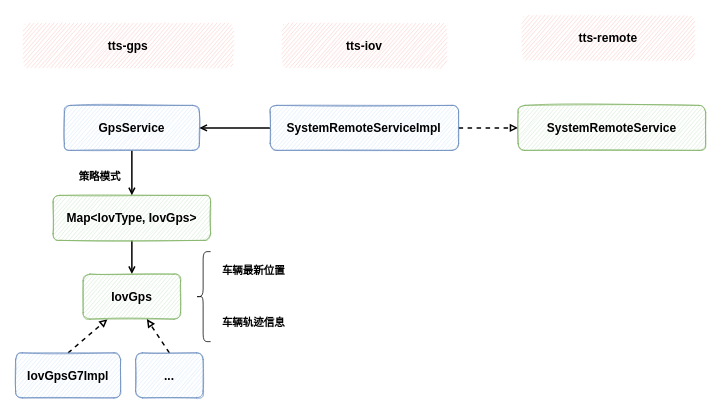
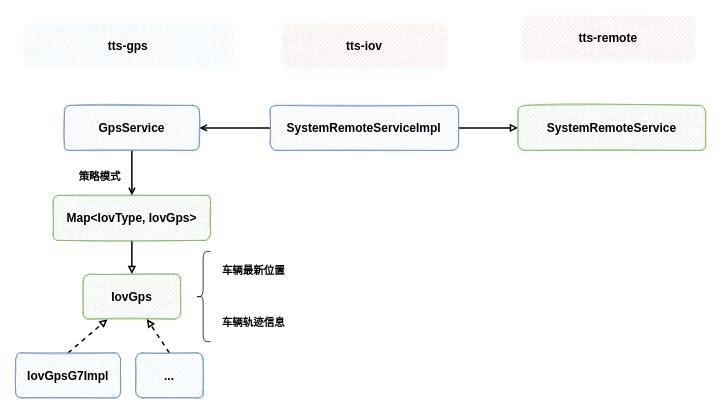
- <mxCell id="6" value="&lt;font style=&quot;font-size: 16px;&quot;&gt;&lt;b&gt;tts-gps&lt;/b&gt;&lt;/font&gt;" style="rounded=1;whiteSpace=wrap;html=1;sketch=1;fillColor=#f8cecc;strokeColor=none;" parent="1" vertex="1"><mxGeometry x="30" y="30" width="280" height="60" as="geometry" /></mxCell>
+ <mxCell id="6" value="&lt;font style=&quot;font-size: 16px;&quot;&gt;&lt;b&gt;tts-gps&lt;/b&gt;&lt;/font&gt;" style="rounded=1;whiteSpace=wrap;html=1;sketch=1;fillColor=#dae8fc;strokeColor=none;" parent="1" vertex="1"><mxGeometry x="30" y="30" width="280" height="60" as="geometry" /></mxCell>
- <mxCell id="14" style="edgeStyle=orthogonalEdgeStyle;rounded=0;orthogonalLoop=1;jettySize=auto;html=1;exitX=1;exitY=0.5;exitDx=0;exitDy=0;entryX=0;entryY=0.5;entryDx=0;entryDy=0;strokeWidth=2;endArrow=block;endFill=0;dashed=1;" edge="1" parent="1" source="16" target="18"><mxGeometry relative="1" as="geometry" /></mxCell>
+ <mxCell id="14" style="edgeStyle=orthogonalEdgeStyle;rounded=0;orthogonalLoop=1;jettySize=auto;html=1;exitX=1;exitY=0.5;exitDx=0;exitDy=0;entryX=0;entryY=0.5;entryDx=0;entryDy=0;strokeWidth=2;endArrow=block;endFill=0;dashed=0;" edge="1" parent="1" source="16" target="18"><mxGeometry relative="1" as="geometry" /></mxCell>
- <mxCell id="4" style="edgeStyle=none;rounded=0;orthogonalLoop=1;jettySize=auto;html=1;exitX=0.5;exitY=1;exitDx=0;exitDy=0;strokeWidth=2;endArrow=open;endFill=0;" edge="1" parent="1" source="5" target="19"><mxGeometry relative="1" as="geometry" /></mxCell>
+ <mxCell id="4" style="edgeStyle=none;rounded=0;orthogonalLoop=1;jettySize=auto;html=1;exitX=0.5;exitY=1;exitDx=0;exitDy=0;strokeWidth=2;endArrow=block;endFill=0;" edge="1" parent="1" source="5" target="19"><mxGeometry relative="1" as="geometry" /></mxCell>
